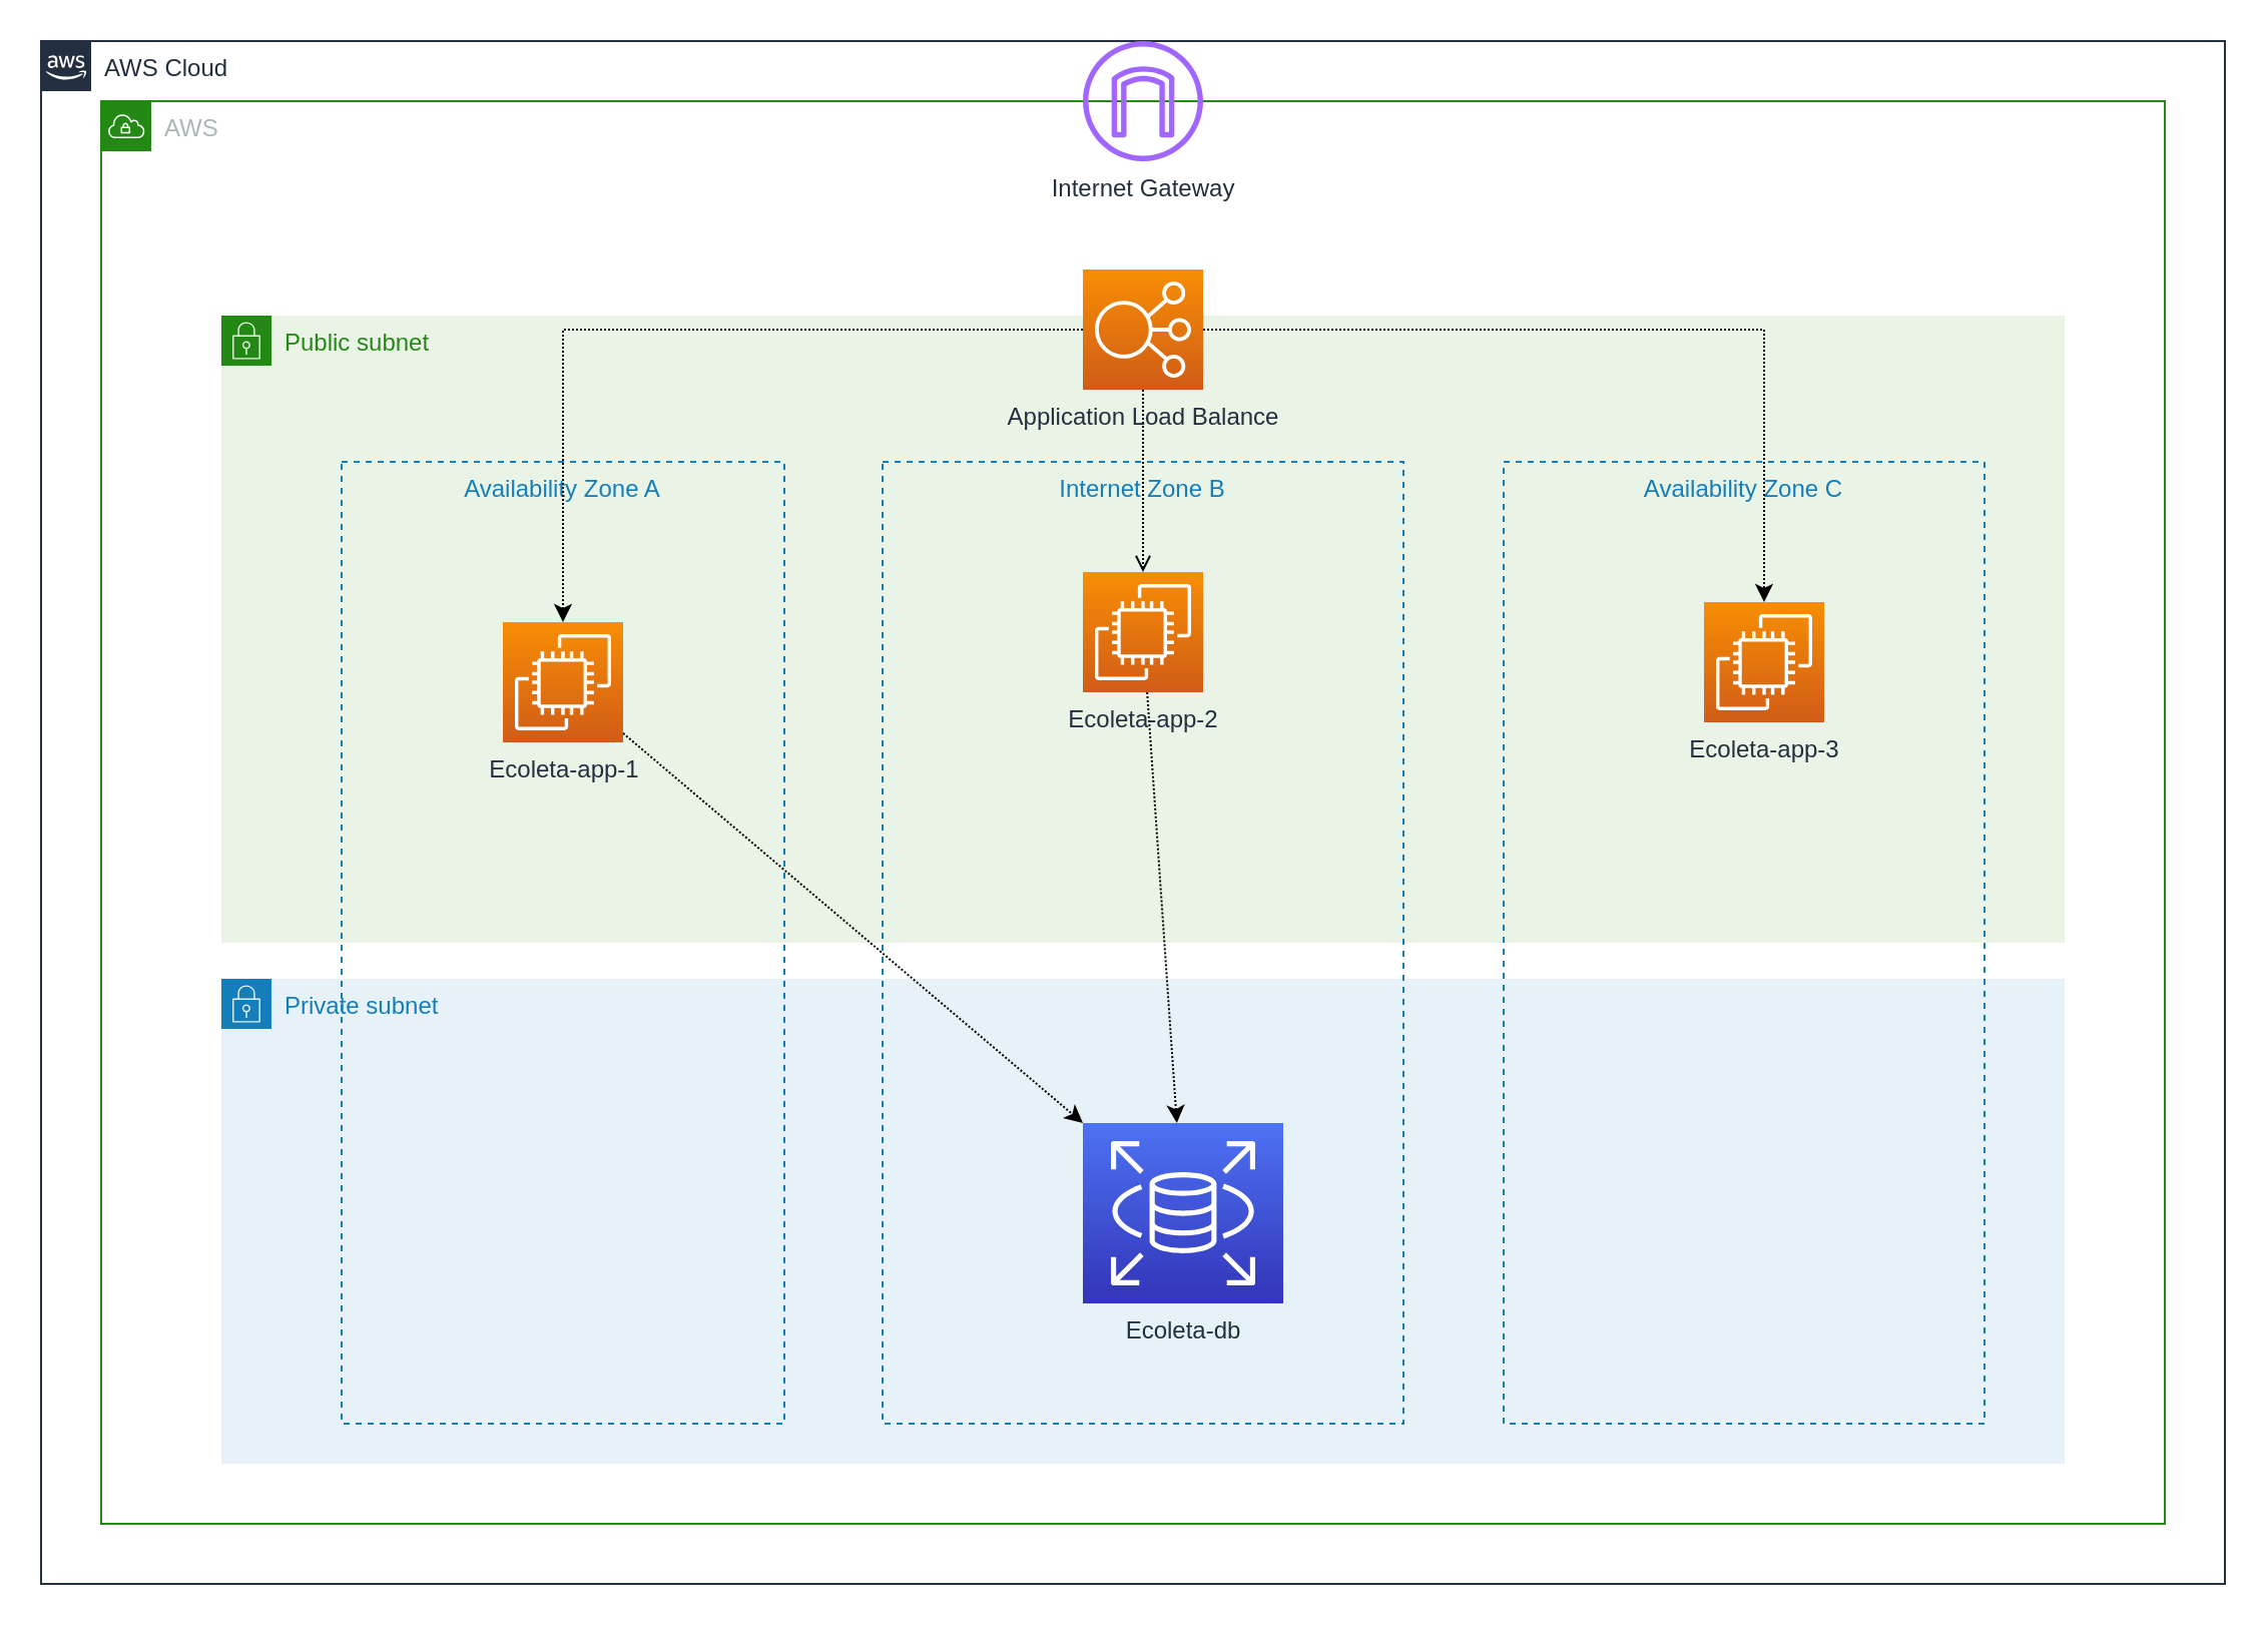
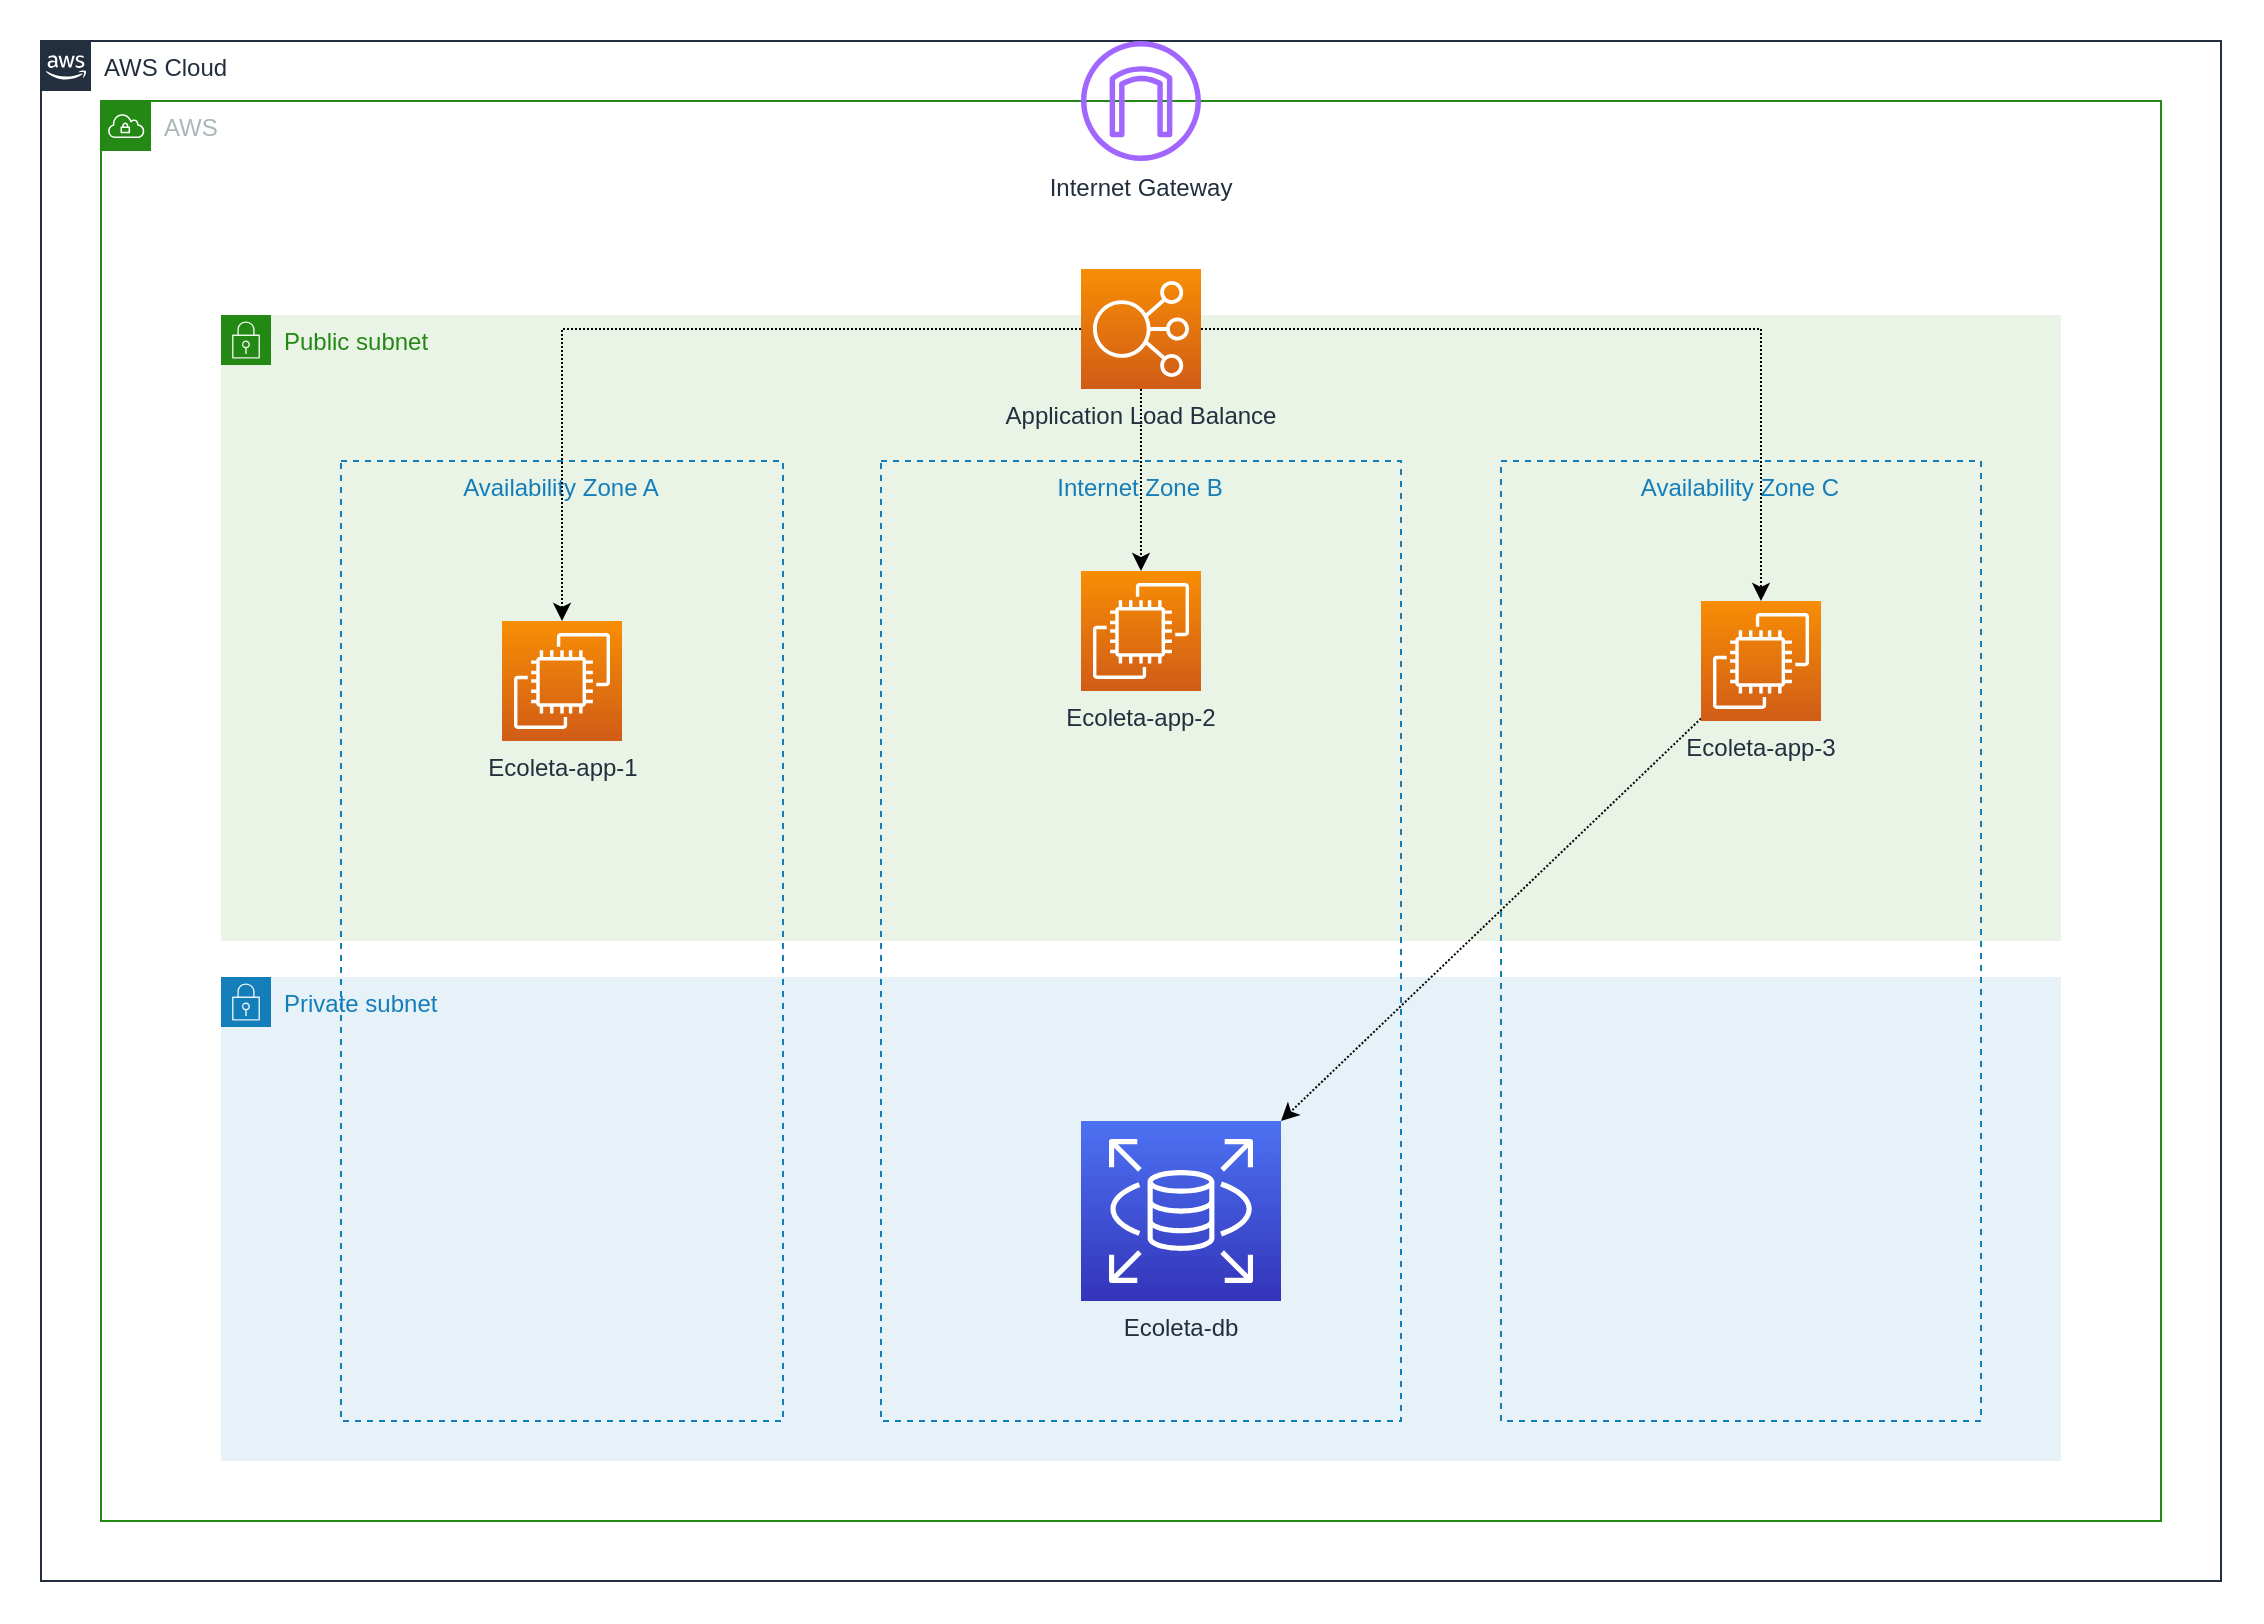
- <mxCell id="17" style="edgeStyle=orthogonalEdgeStyle;rounded=0;orthogonalLoop=1;jettySize=auto;html=1;dashed=1;dashPattern=1 1;endArrow=open;" edge="1" parent="1" source="19" target="12"><mxGeometry relative="1" as="geometry" /></mxCell>
+ <mxCell id="17" style="edgeStyle=orthogonalEdgeStyle;rounded=0;orthogonalLoop=1;jettySize=auto;html=1;dashed=1;dashPattern=1 1;" edge="1" parent="1" source="19" target="12"><mxGeometry relative="1" as="geometry" /></mxCell>
- <mxCell id="11" style="edgeStyle=none;rounded=0;orthogonalLoop=1;jettySize=auto;html=1;dashed=1;dashPattern=1 1;" edge="1" parent="1" source="12" target="16"><mxGeometry relative="1" as="geometry" /></mxCell>
+ <mxCell id="13" style="edgeStyle=none;rounded=0;orthogonalLoop=1;jettySize=auto;html=1;entryX=1;entryY=0;entryDx=0;entryDy=0;entryPerimeter=0;dashed=1;dashPattern=1 1;" edge="1" parent="1" source="14" target="16"><mxGeometry relative="1" as="geometry" /></mxCell>
- <mxCell id="9" style="rounded=0;orthogonalLoop=1;jettySize=auto;html=1;entryX=0;entryY=0;entryDx=0;entryDy=0;entryPerimeter=0;dashed=1;dashPattern=1 1;" edge="1" parent="1" source="10" target="16"><mxGeometry relative="1" as="geometry" /></mxCell>
